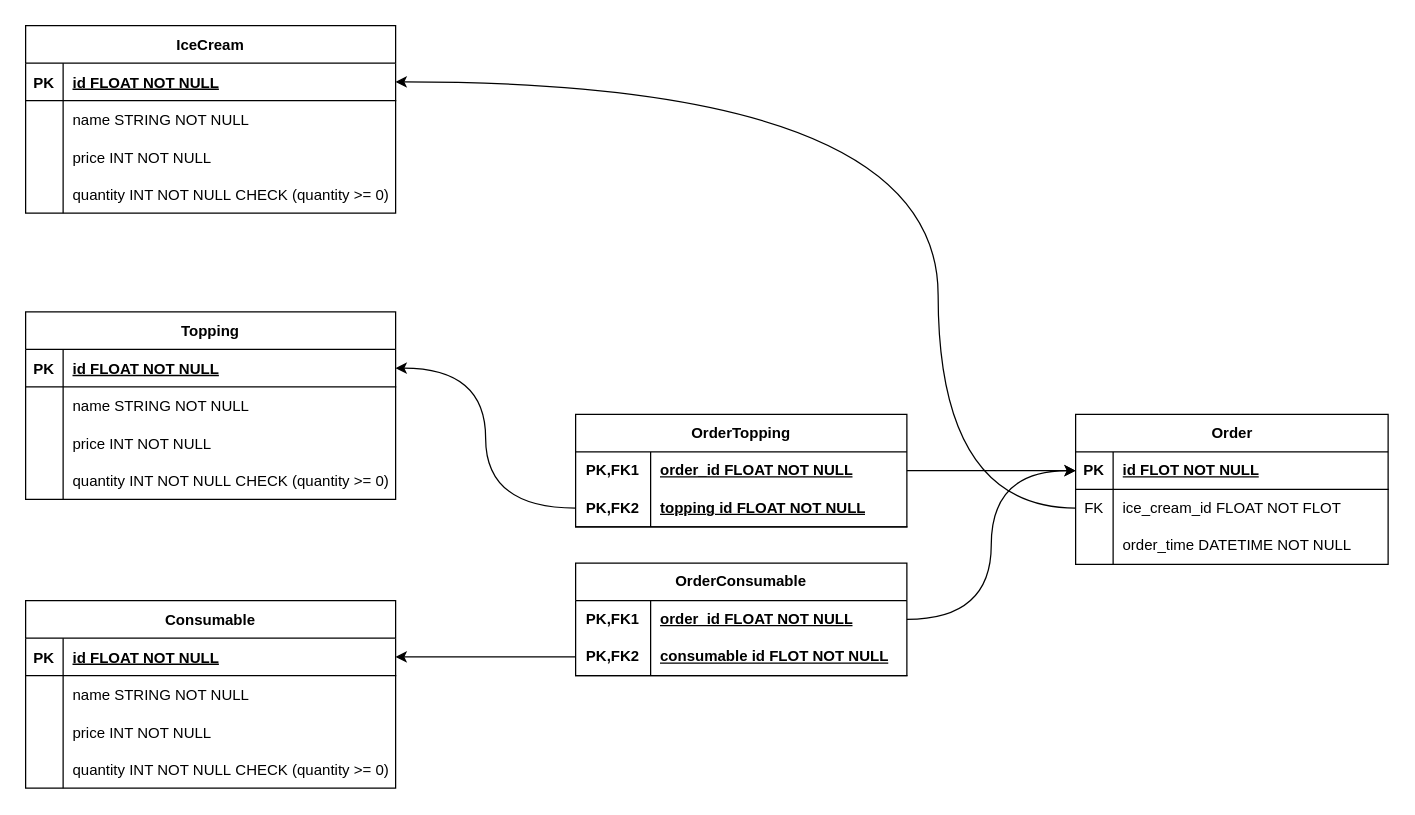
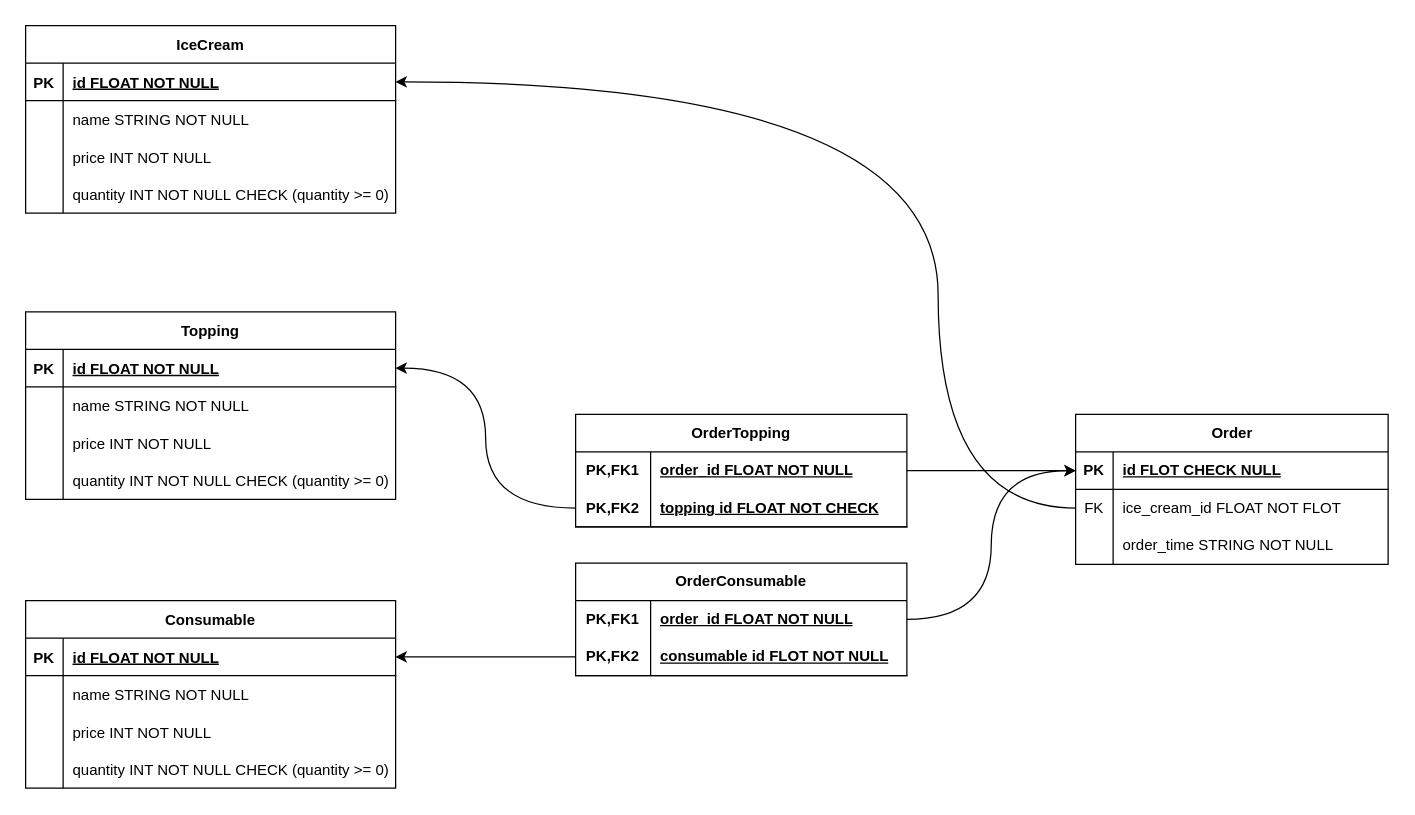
- <mxCell id="44" value="&lt;span style=&quot;text-wrap: nowrap;&quot;&gt;id&amp;nbsp;FLOT NOT NULL&lt;/span&gt;" style="shape=partialRectangle;connectable=0;fillColor=none;top=0;left=0;bottom=0;right=0;align=left;spacingLeft=6;fontStyle=5;overflow=hidden;whiteSpace=wrap;html=1;" vertex="1" parent="42"><mxGeometry x="30" width="220" height="30" as="geometry"><mxRectangle width="220" height="30" as="alternateBounds" /></mxGeometry></mxCell>
+ <mxCell id="44" value="&lt;span style=&quot;text-wrap: nowrap;&quot;&gt;id&amp;nbsp;FLOT CHECK NULL&lt;/span&gt;" style="shape=partialRectangle;connectable=0;fillColor=none;top=0;left=0;bottom=0;right=0;align=left;spacingLeft=6;fontStyle=5;overflow=hidden;whiteSpace=wrap;html=1;" vertex="1" parent="42"><mxGeometry x="30" width="220" height="30" as="geometry"><mxRectangle width="220" height="30" as="alternateBounds" /></mxGeometry></mxCell>
- <mxCell id="57" value="topping id FLOAT NOT NULL" style="shape=partialRectangle;connectable=0;fillColor=none;top=0;left=0;bottom=0;right=0;align=left;spacingLeft=6;fontStyle=5;overflow=hidden;html=1;whiteSpace=wrap;" vertex="1" parent="55"><mxGeometry x="60" width="205" height="30" as="geometry"><mxRectangle width="205" height="30" as="alternateBounds" /></mxGeometry></mxCell>
+ <mxCell id="57" value="topping id FLOAT NOT CHECK" style="shape=partialRectangle;connectable=0;fillColor=none;top=0;left=0;bottom=0;right=0;align=left;spacingLeft=6;fontStyle=5;overflow=hidden;html=1;whiteSpace=wrap;" vertex="1" parent="55"><mxGeometry x="60" width="205" height="30" as="geometry"><mxRectangle width="205" height="30" as="alternateBounds" /></mxGeometry></mxCell>
- <mxCell id="50" value="order_time DATETIME NOT NULL" style="shape=partialRectangle;connectable=0;fillColor=none;top=0;left=0;bottom=0;right=0;align=left;spacingLeft=6;overflow=hidden;whiteSpace=wrap;html=1;" vertex="1" parent="48"><mxGeometry x="30" width="220" height="30" as="geometry"><mxRectangle width="220" height="30" as="alternateBounds" /></mxGeometry></mxCell>
+ <mxCell id="50" value="order_time STRING NOT NULL" style="shape=partialRectangle;connectable=0;fillColor=none;top=0;left=0;bottom=0;right=0;align=left;spacingLeft=6;overflow=hidden;whiteSpace=wrap;html=1;" vertex="1" parent="48"><mxGeometry x="30" width="220" height="30" as="geometry"><mxRectangle width="220" height="30" as="alternateBounds" /></mxGeometry></mxCell>
